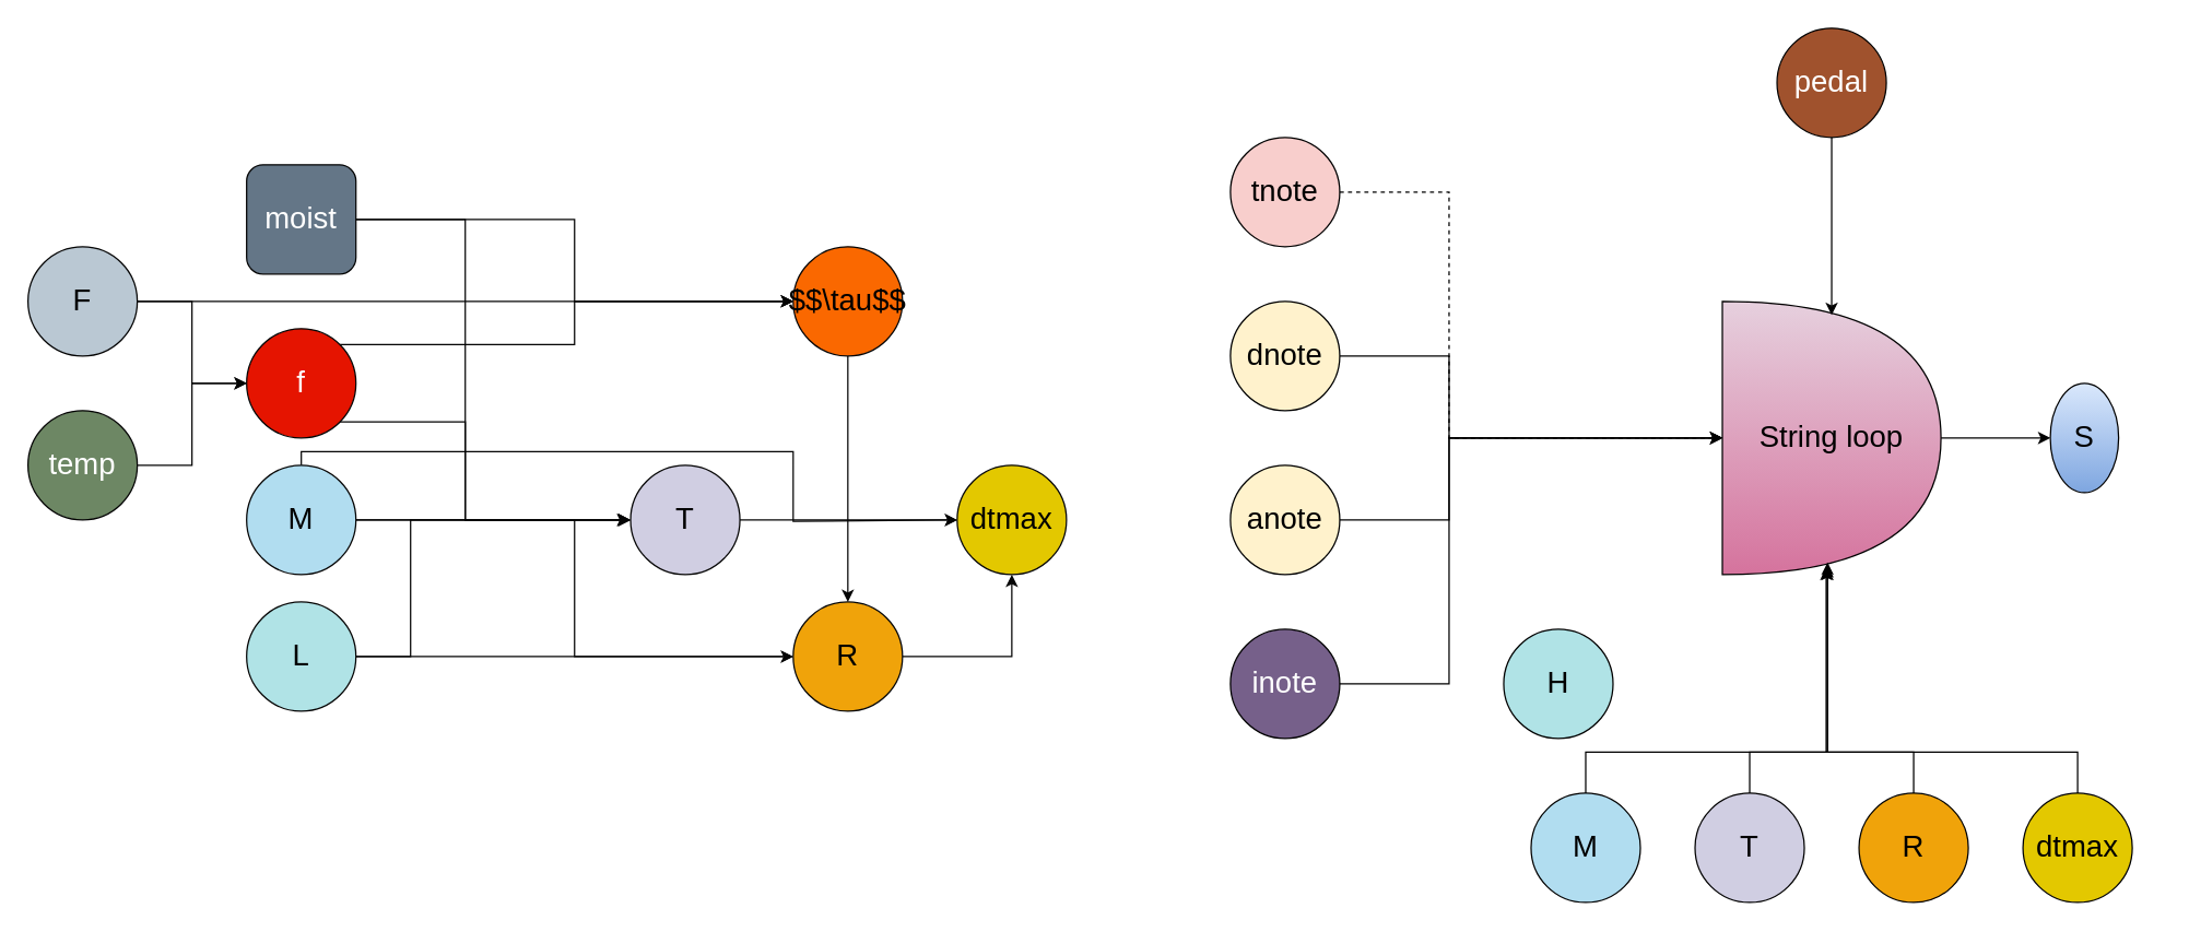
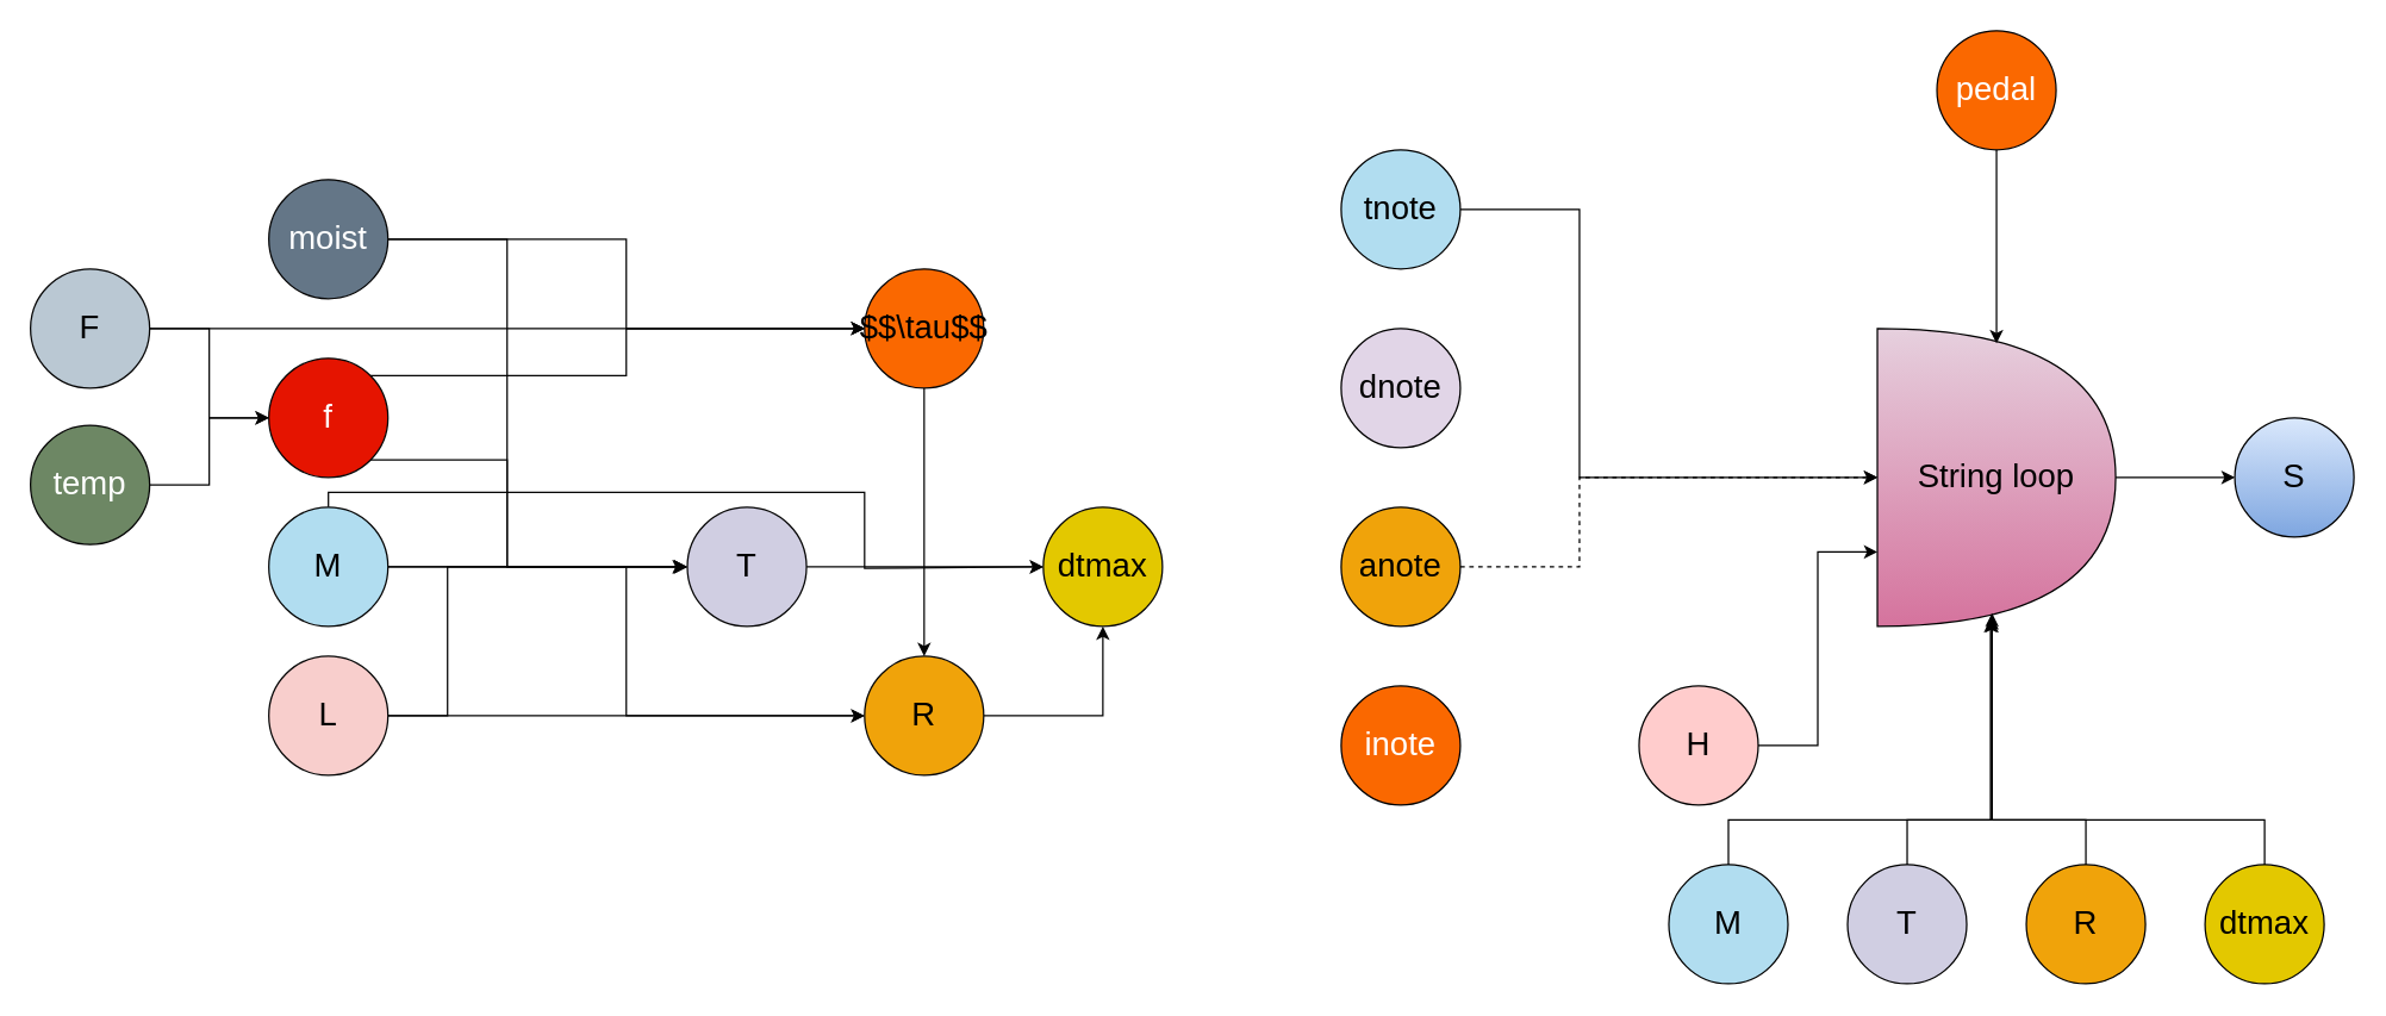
- <mxCell id="32" value="&lt;font style=&quot;font-size: 22px;&quot;&gt;pedal&lt;/font&gt;" style="ellipse;whiteSpace=wrap;html=1;aspect=fixed;fillColor=#a0522d;strokeColor=#000000;fontColor=#ffffff;" parent="1" vertex="1"><mxGeometry x="1300" y="20" width="80" height="80" as="geometry" /></mxCell>
+ <mxCell id="32" value="&lt;font style=&quot;font-size: 22px;&quot;&gt;pedal&lt;/font&gt;" style="ellipse;whiteSpace=wrap;html=1;aspect=fixed;fillColor=#fa6800;strokeColor=#000000;fontColor=#ffffff;" parent="1" vertex="1"><mxGeometry x="1300" y="20" width="80" height="80" as="geometry" /></mxCell>
- <mxCell id="2" value="&lt;font style=&quot;font-size: 22px;&quot;&gt;tnote&lt;/font&gt;" style="ellipse;whiteSpace=wrap;html=1;aspect=fixed;fillColor=#f8cecc;strokeColor=#000000;" parent="1" vertex="1"><mxGeometry x="900" y="100" width="80" height="80" as="geometry" /></mxCell>
+ <mxCell id="2" value="&lt;font style=&quot;font-size: 22px;&quot;&gt;tnote&lt;/font&gt;" style="ellipse;whiteSpace=wrap;html=1;aspect=fixed;fillColor=#b1ddf0;strokeColor=#000000;" parent="1" vertex="1"><mxGeometry x="900" y="100" width="80" height="80" as="geometry" /></mxCell>
- <mxCell id="31" value="&lt;font style=&quot;font-size: 22px;&quot;&gt;moist&lt;/font&gt;" style="whiteSpace=wrap;html=1;aspect=fixed;fillColor=#647687;strokeColor=#050505;fontColor=#ffffff;shadow=0;rounded=1;" parent="1" vertex="1"><mxGeometry x="180" y="120" width="80" height="80" as="geometry" /></mxCell>
+ <mxCell id="31" value="&lt;font style=&quot;font-size: 22px;&quot;&gt;moist&lt;/font&gt;" style="ellipse;whiteSpace=wrap;html=1;aspect=fixed;fillColor=#647687;strokeColor=#050505;fontColor=#ffffff;shadow=0;" parent="1" vertex="1"><mxGeometry x="180" y="120" width="80" height="80" as="geometry" /></mxCell>
- <mxCell id="39" style="edgeStyle=orthogonalEdgeStyle;rounded=0;orthogonalLoop=1;jettySize=auto;html=1;entryX=0;entryY=0.5;entryDx=0;entryDy=0;entryPerimeter=0;strokeColor=#000000;dashed=1;" parent="1" source="2" target="36" edge="1"><mxGeometry relative="1" as="geometry"><Array as="points"><mxPoint x="1060" y="140" /><mxPoint x="1060" y="320" /></Array></mxGeometry></mxCell>
+ <mxCell id="39" style="edgeStyle=orthogonalEdgeStyle;rounded=0;orthogonalLoop=1;jettySize=auto;html=1;entryX=0;entryY=0.5;entryDx=0;entryDy=0;entryPerimeter=0;strokeColor=#000000;" parent="1" source="2" target="36" edge="1"><mxGeometry relative="1" as="geometry"><Array as="points"><mxPoint x="1060" y="140" /><mxPoint x="1060" y="320" /></Array></mxGeometry></mxCell>
- <mxCell id="4" value="&lt;font style=&quot;font-size: 22px;&quot;&gt;dnote&lt;/font&gt;" style="ellipse;whiteSpace=wrap;html=1;aspect=fixed;fillColor=#fff2cc;strokeColor=#000000;" parent="1" vertex="1"><mxGeometry x="900" y="220" width="80" height="80" as="geometry" /></mxCell>
+ <mxCell id="4" value="&lt;font style=&quot;font-size: 22px;&quot;&gt;dnote&lt;/font&gt;" style="ellipse;whiteSpace=wrap;html=1;aspect=fixed;fillColor=#e1d5e7;strokeColor=#000000;" parent="1" vertex="1"><mxGeometry x="900" y="220" width="80" height="80" as="geometry" /></mxCell>
- <mxCell id="3" style="edgeStyle=orthogonalEdgeStyle;rounded=0;orthogonalLoop=1;jettySize=auto;html=1;strokeColor=#000000;" parent="1" source="4" target="36" edge="1"><mxGeometry relative="1" as="geometry"><Array as="points"><mxPoint x="1060" y="260" /><mxPoint x="1060" y="320" /></Array></mxGeometry></mxCell>
- <mxCell id="41" value="&lt;font style=&quot;font-size: 22px;&quot;&gt;S&lt;/font&gt;" style="ellipse;whiteSpace=wrap;html=1;aspect=fixed;fillColor=#dae8fc;strokeColor=#000000;gradientColor=#7ea6e0;" parent="1" vertex="1"><mxGeometry x="1500" y="280" width="50" height="80" as="geometry" /></mxCell>
+ <mxCell id="41" value="&lt;font style=&quot;font-size: 22px;&quot;&gt;S&lt;/font&gt;" style="ellipse;whiteSpace=wrap;html=1;aspect=fixed;fillColor=#dae8fc;strokeColor=#000000;gradientColor=#7ea6e0;" parent="1" vertex="1"><mxGeometry x="1500" y="280" width="80" height="80" as="geometry" /></mxCell>
- <mxCell id="29" value="&lt;font style=&quot;font-size: 22px;&quot;&gt;temp&lt;/font&gt;" style="ellipse;whiteSpace=wrap;html=1;aspect=fixed;fillColor=#6d8764;strokeColor=#050505;fontColor=#ffffff;shadow=0;" parent="1" vertex="1"><mxGeometry x="20" y="300" width="80" height="80" as="geometry" /></mxCell>
+ <mxCell id="29" value="&lt;font style=&quot;font-size: 22px;&quot;&gt;temp&lt;/font&gt;" style="ellipse;whiteSpace=wrap;html=1;aspect=fixed;fillColor=#6d8764;strokeColor=#050505;fontColor=#ffffff;shadow=0;" parent="1" vertex="1"><mxGeometry x="20" y="285" width="80" height="80" as="geometry" /></mxCell>
- <mxCell id="6" value="&lt;font style=&quot;font-size: 22px;&quot;&gt;anote&lt;/font&gt;" style="ellipse;whiteSpace=wrap;html=1;aspect=fixed;fillColor=#fff2cc;strokeColor=#000000;" parent="1" vertex="1"><mxGeometry x="900" y="340" width="80" height="80" as="geometry" /></mxCell>
+ <mxCell id="6" value="&lt;font style=&quot;font-size: 22px;&quot;&gt;anote&lt;/font&gt;" style="ellipse;whiteSpace=wrap;html=1;aspect=fixed;fillColor=#f0a30a;strokeColor=#000000;" parent="1" vertex="1"><mxGeometry x="900" y="340" width="80" height="80" as="geometry" /></mxCell>
- <mxCell id="5" style="edgeStyle=orthogonalEdgeStyle;rounded=0;orthogonalLoop=1;jettySize=auto;html=1;strokeColor=#000000;" parent="1" source="6" target="36" edge="1"><mxGeometry relative="1" as="geometry"><Array as="points"><mxPoint x="1060" y="380" /><mxPoint x="1060" y="320" /></Array></mxGeometry></mxCell>
+ <mxCell id="5" style="edgeStyle=orthogonalEdgeStyle;rounded=0;orthogonalLoop=1;jettySize=auto;html=1;strokeColor=#000000;dashed=1;" parent="1" source="6" target="36" edge="1"><mxGeometry relative="1" as="geometry"><Array as="points"><mxPoint x="1060" y="380" /><mxPoint x="1060" y="320" /></Array></mxGeometry></mxCell>
+ <mxCell id="38" style="edgeStyle=orthogonalEdgeStyle;rounded=0;orthogonalLoop=1;jettySize=auto;html=1;entryX=0;entryY=0.75;entryDx=0;entryDy=0;entryPerimeter=0;strokeColor=#000000;" parent="1" source="34" target="36" edge="1"><mxGeometry relative="1" as="geometry" /></mxCell>
- <mxCell id="10" value="&lt;font style=&quot;font-size: 22px;&quot;&gt;L&lt;/font&gt;" style="ellipse;whiteSpace=wrap;html=1;aspect=fixed;fillColor=#b0e3e6;strokeColor=#050505;shadow=0;" parent="1" vertex="1"><mxGeometry x="180" y="440" width="80" height="80" as="geometry" /></mxCell>
+ <mxCell id="10" value="&lt;font style=&quot;font-size: 22px;&quot;&gt;L&lt;/font&gt;" style="ellipse;whiteSpace=wrap;html=1;aspect=fixed;fillColor=#f8cecc;strokeColor=#050505;shadow=0;" parent="1" vertex="1"><mxGeometry x="180" y="440" width="80" height="80" as="geometry" /></mxCell>
- <mxCell id="40" style="edgeStyle=orthogonalEdgeStyle;rounded=0;orthogonalLoop=1;jettySize=auto;html=1;entryX=0;entryY=0.5;entryDx=0;entryDy=0;entryPerimeter=0;strokeColor=#000000;" parent="1" source="7" target="36" edge="1"><mxGeometry relative="1" as="geometry"><Array as="points"><mxPoint x="1060" y="500" /><mxPoint x="1060" y="320" /></Array></mxGeometry></mxCell>
- <mxCell id="7" value="&lt;font style=&quot;font-size: 22px;&quot;&gt;inote&lt;/font&gt;" style="ellipse;whiteSpace=wrap;html=1;aspect=fixed;fillColor=#76608a;strokeColor=#000000;fontColor=#ffffff;" parent="1" vertex="1"><mxGeometry x="900" y="460" width="80" height="80" as="geometry" /></mxCell>
+ <mxCell id="7" value="&lt;font style=&quot;font-size: 22px;&quot;&gt;inote&lt;/font&gt;" style="ellipse;whiteSpace=wrap;html=1;aspect=fixed;fillColor=#fa6800;strokeColor=#000000;fontColor=#ffffff;" parent="1" vertex="1"><mxGeometry x="900" y="460" width="80" height="80" as="geometry" /></mxCell>
- <mxCell id="34" value="&lt;font style=&quot;font-size: 22px;&quot;&gt;H&lt;br&gt;&lt;/font&gt;" style="ellipse;whiteSpace=wrap;html=1;aspect=fixed;fillColor=#b0e3e6;strokeColor=#000000;" parent="1" vertex="1"><mxGeometry x="1100" y="460" width="80" height="80" as="geometry" /></mxCell>
+ <mxCell id="34" value="&lt;font style=&quot;font-size: 22px;&quot;&gt;H&lt;br&gt;&lt;/font&gt;" style="ellipse;whiteSpace=wrap;html=1;aspect=fixed;fillColor=#ffcccc;strokeColor=#000000;" parent="1" vertex="1"><mxGeometry x="1100" y="460" width="80" height="80" as="geometry" /></mxCell>
